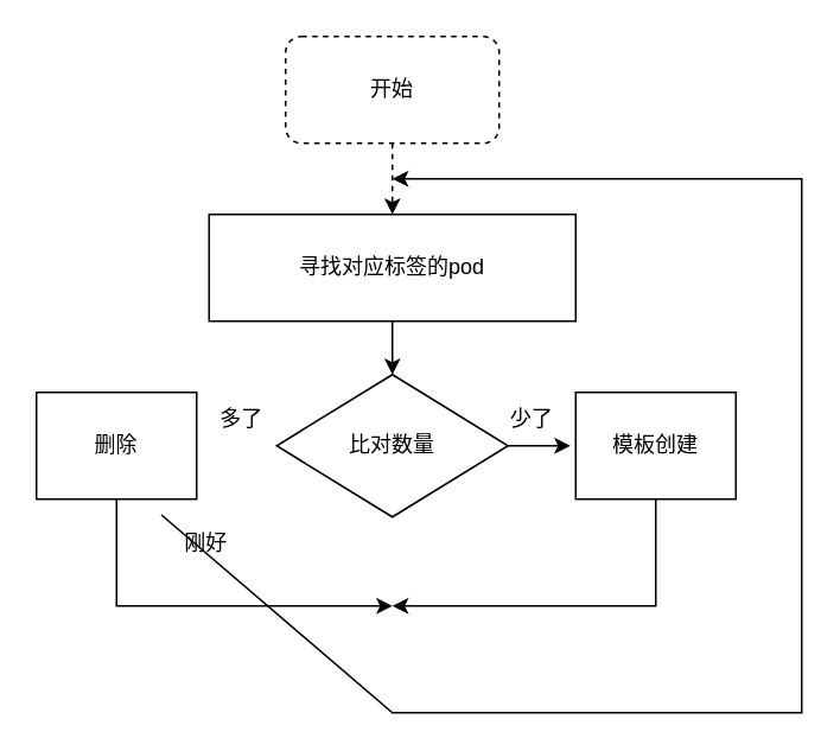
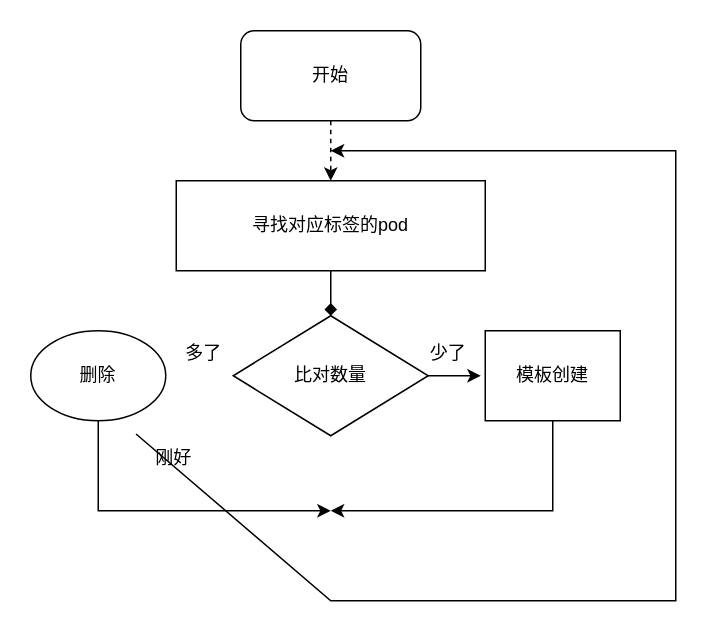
- <mxCell id="3" value="开始" style="rounded=1;whiteSpace=wrap;html=1;dashed=1;" vertex="1" parent="1"><mxGeometry x="160" y="20" width="120" height="60" as="geometry" /></mxCell>
+ <mxCell id="3" value="开始" style="rounded=1;whiteSpace=wrap;html=1;" vertex="1" parent="1"><mxGeometry x="160" y="20" width="120" height="60" as="geometry" /></mxCell>
- <mxCell id="4" style="edgeStyle=orthogonalEdgeStyle;rounded=0;orthogonalLoop=1;jettySize=auto;html=1;entryX=0.5;entryY=0;entryDx=0;entryDy=0;" edge="1" parent="1" source="5" target="7"><mxGeometry relative="1" as="geometry" /></mxCell>
+ <mxCell id="4" style="edgeStyle=orthogonalEdgeStyle;rounded=0;orthogonalLoop=1;jettySize=auto;html=1;entryX=0.5;entryY=0;entryDx=0;entryDy=0;endArrow=diamond;" edge="1" parent="1" source="5" target="7"><mxGeometry relative="1" as="geometry" /></mxCell>
- <mxCell id="8" value="删除" style="rounded=0;whiteSpace=wrap;html=1;" vertex="1" parent="1"><mxGeometry x="20" y="220" width="90" height="60" as="geometry" /></mxCell>
+ <mxCell id="8" value="删除" style="ellipse;whiteSpace=wrap;html=1;" vertex="1" parent="1"><mxGeometry x="20" y="220" width="90" height="60" as="geometry" /></mxCell>
